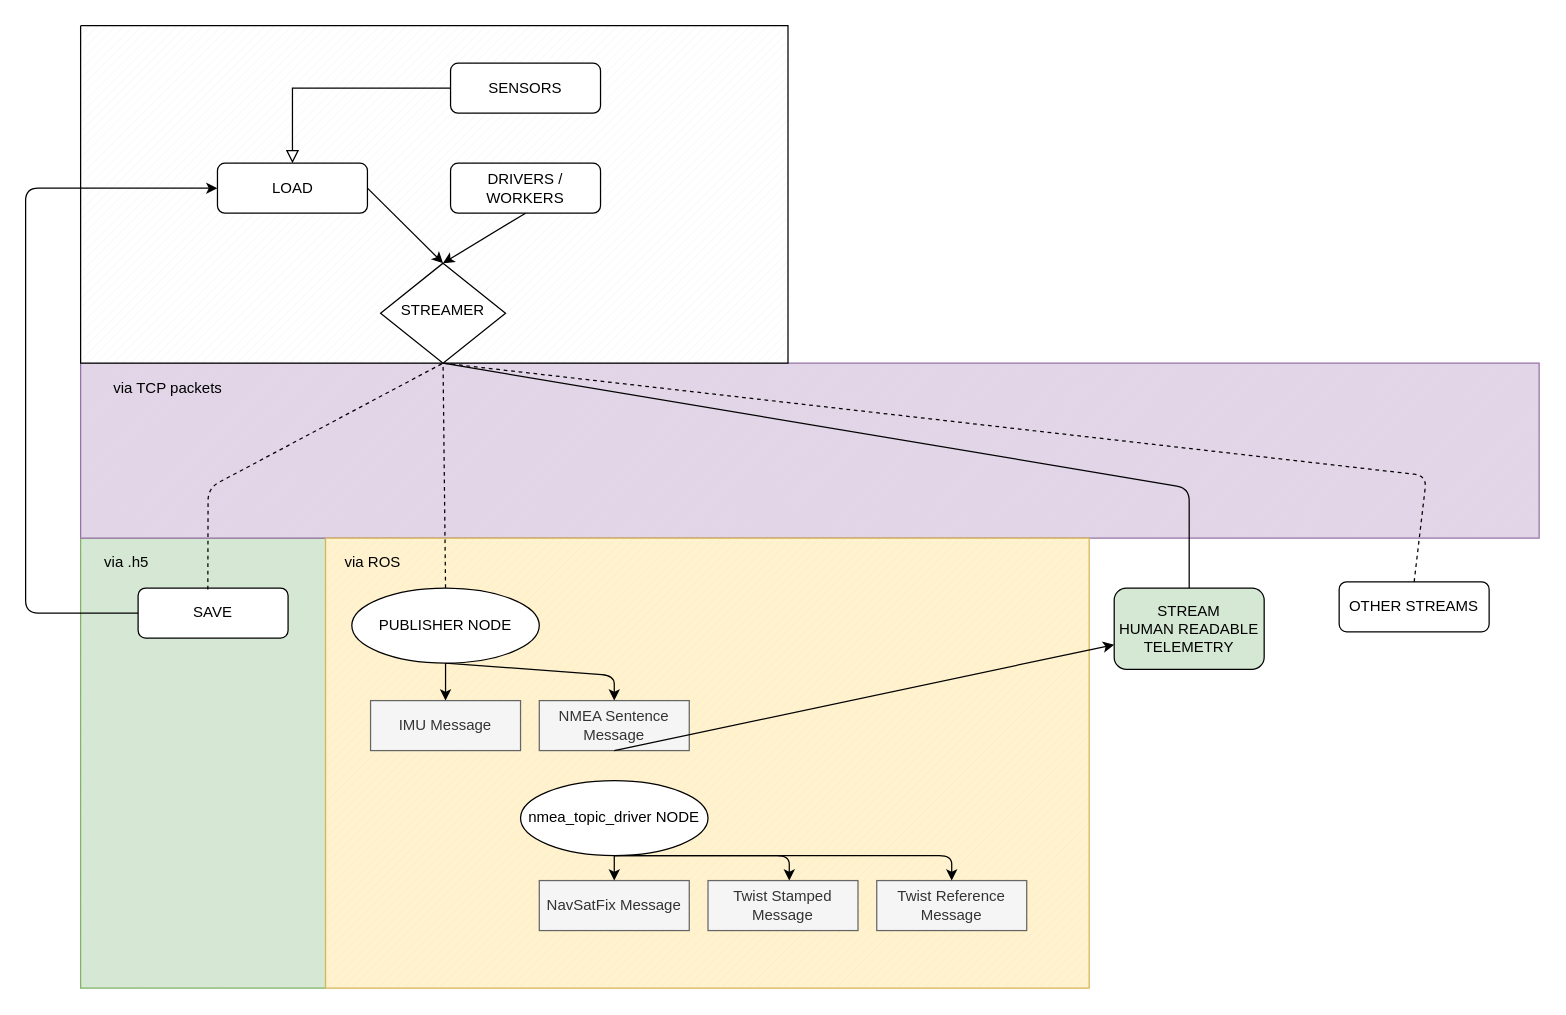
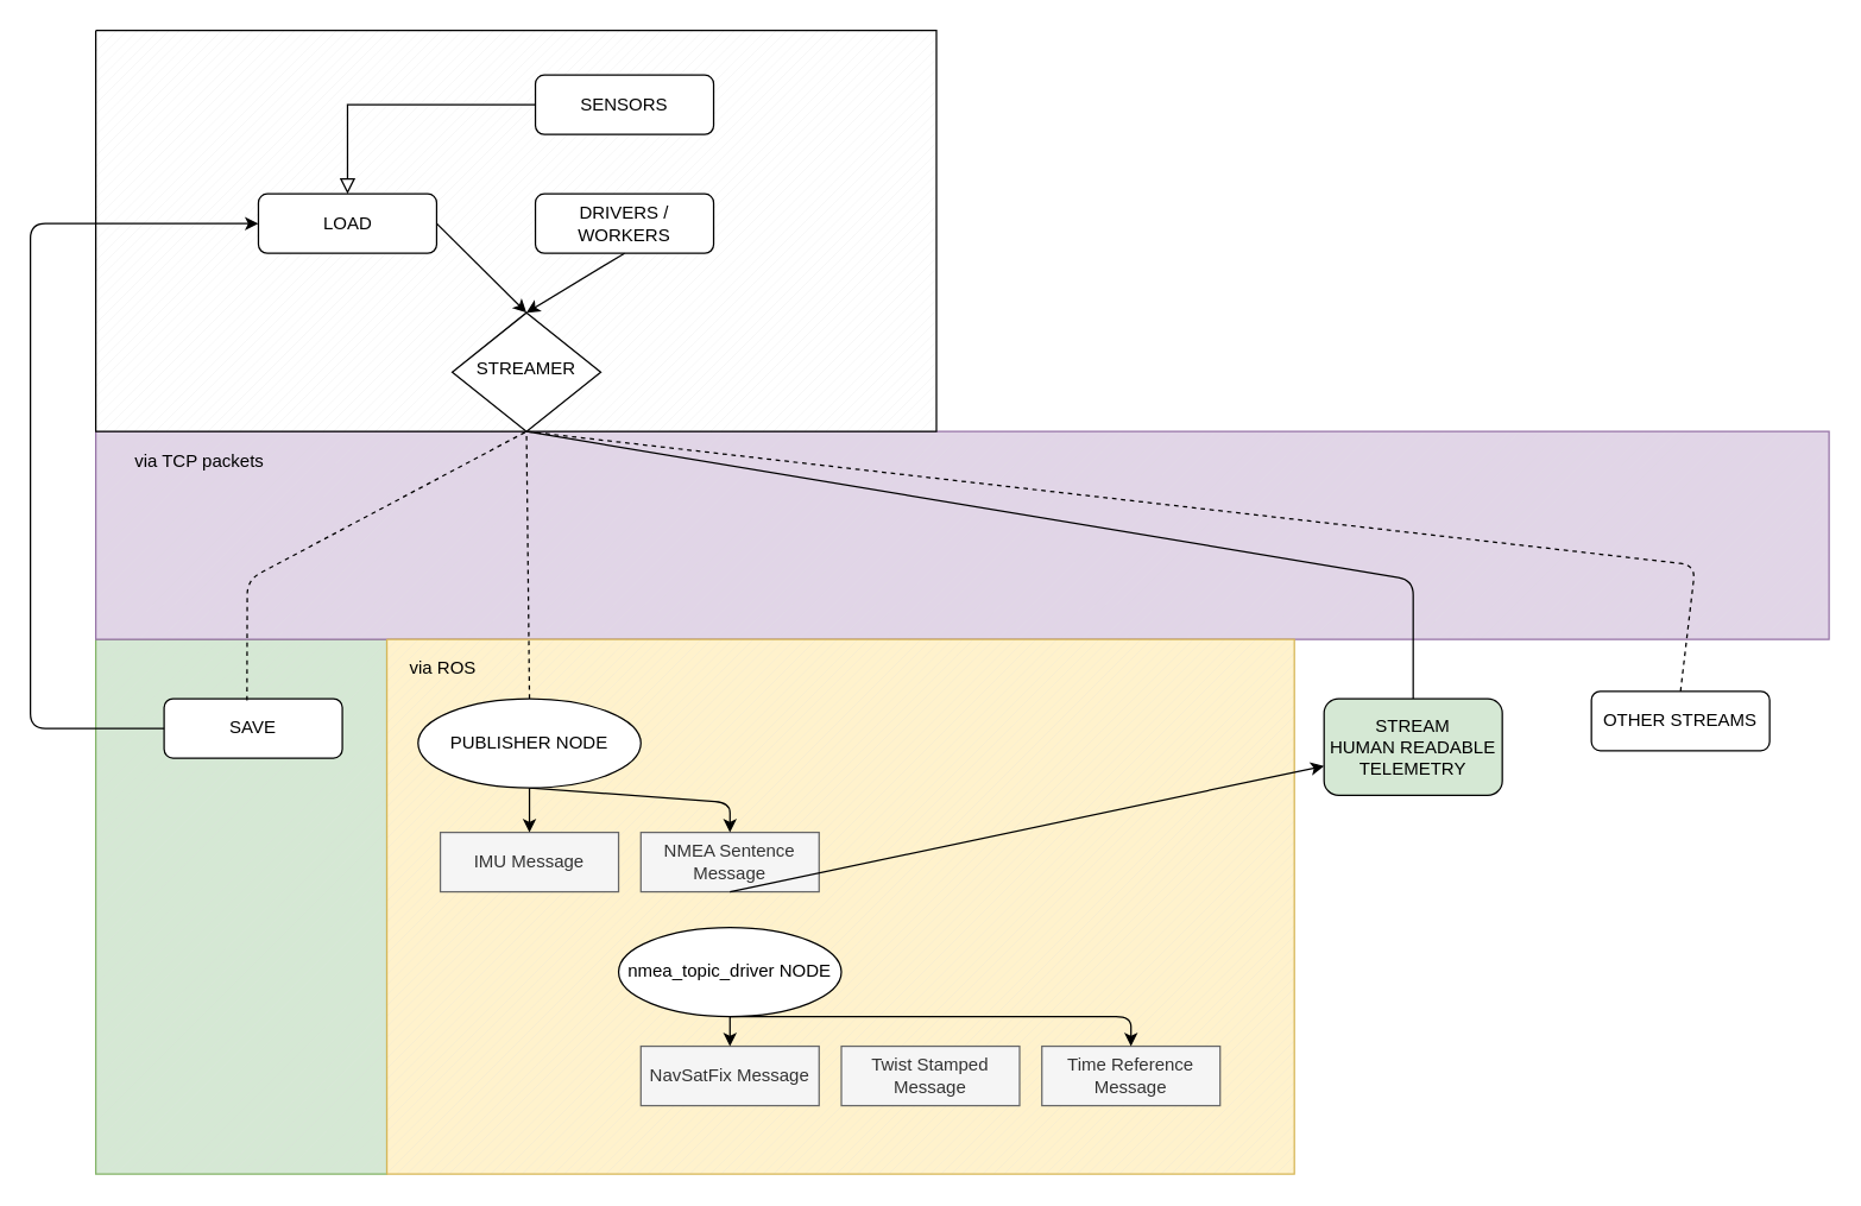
- <mxCell id="23" value="via .h5" style="text;html=1;strokeColor=none;fillColor=none;align=center;verticalAlign=middle;whiteSpace=wrap;rounded=0;shadow=0;" parent="1" vertex="1"><mxGeometry x="71" y="440" width="60" height="20" as="geometry" /></mxCell>
- <mxCell id="35" value="" style="endArrow=classic;html=1;exitX=0.5;exitY=1;exitDx=0;exitDy=0;entryX=0.542;entryY=0;entryDx=0;entryDy=0;entryPerimeter=0;" edge="1" parent="1" source="29" target="32"><mxGeometry width="50" height="50" relative="1" as="geometry"><mxPoint x="651" y="654" as="sourcePoint" /><mxPoint x="701" y="604" as="targetPoint" /><Array as="points"><mxPoint x="631" y="684" /></Array></mxGeometry></mxCell>
- <mxCell id="33" value="Twist Reference Message" style="rounded=0;whiteSpace=wrap;html=1;fontSize=12;glass=0;strokeWidth=1;shadow=0;fillColor=#f5f5f5;strokeColor=#666666;fontColor=#333333;" vertex="1" parent="1"><mxGeometry x="701" y="704" width="120" height="40" as="geometry" /></mxCell>
+ <mxCell id="33" value="Time Reference Message" style="rounded=0;whiteSpace=wrap;html=1;fontSize=12;glass=0;strokeWidth=1;shadow=0;fillColor=#f5f5f5;strokeColor=#666666;fontColor=#333333;" vertex="1" parent="1"><mxGeometry x="701" y="704" width="120" height="40" as="geometry" /></mxCell>
